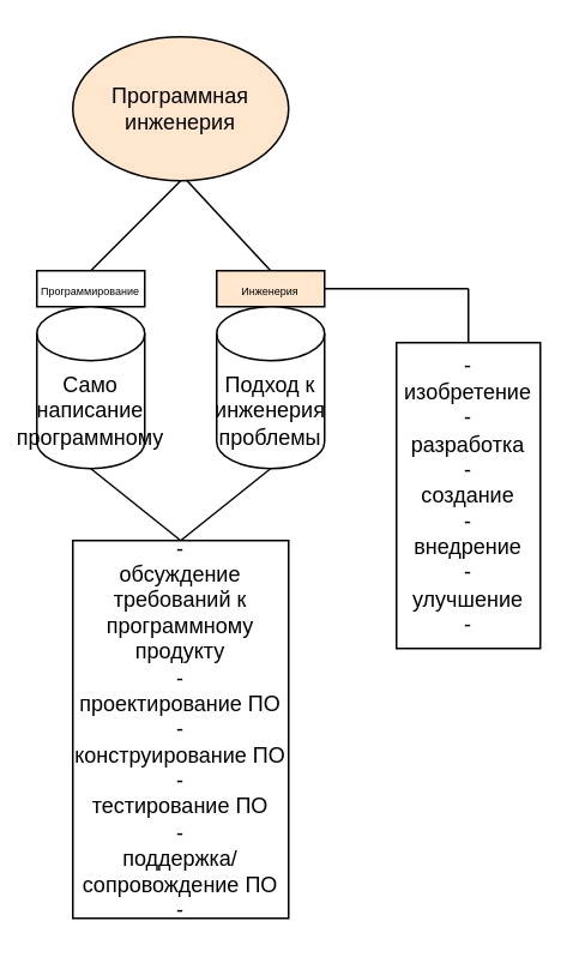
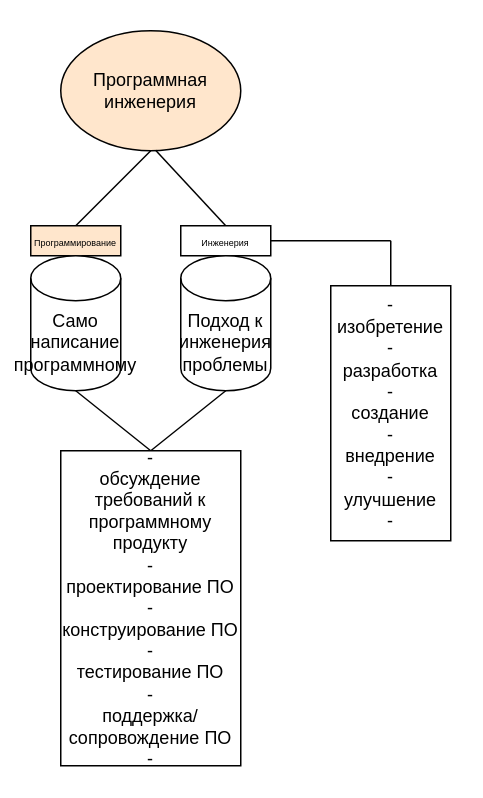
- <mxCell id="5" value="&lt;font style=&quot;font-size: 6px;&quot;&gt;Программирование&lt;/font&gt;" style="rounded=0;whiteSpace=wrap;html=1;" vertex="1" parent="1"><mxGeometry x="20" y="150" width="60" height="20" as="geometry" /></mxCell>
+ <mxCell id="5" value="&lt;font style=&quot;font-size: 6px;&quot;&gt;Программирование&lt;/font&gt;" style="rounded=0;whiteSpace=wrap;html=1;fillColor=#ffe6cc;" vertex="1" parent="1"><mxGeometry x="20" y="150" width="60" height="20" as="geometry" /></mxCell>
- <mxCell id="6" value="&lt;font style=&quot;font-size: 6px;&quot;&gt;Инженерия&lt;/font&gt;" style="rounded=0;whiteSpace=wrap;html=1;fillColor=#ffe6cc;" vertex="1" parent="1"><mxGeometry x="120" y="150" width="60" height="20" as="geometry" /></mxCell>
+ <mxCell id="6" value="&lt;font style=&quot;font-size: 6px;&quot;&gt;Инженерия&lt;/font&gt;" style="rounded=0;whiteSpace=wrap;html=1;" vertex="1" parent="1"><mxGeometry x="120" y="150" width="60" height="20" as="geometry" /></mxCell>
